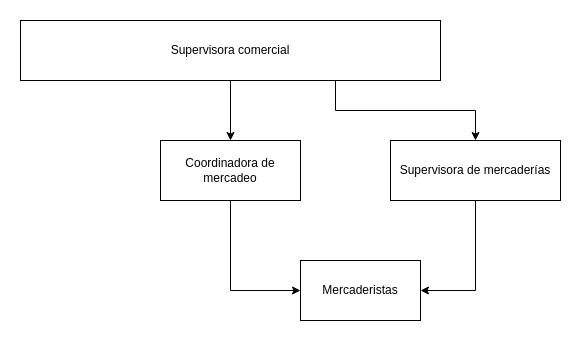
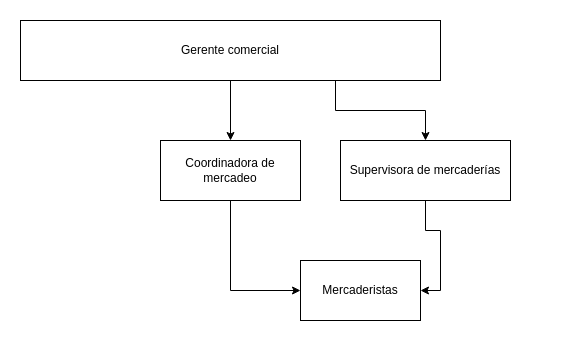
- <mxCell id="4" value="Supervisora comercial" style="rounded=0;whiteSpace=wrap;html=1;" vertex="1" parent="1"><mxGeometry x="20" y="20" width="420" height="60" as="geometry" /></mxCell>
+ <mxCell id="4" value="Gerente comercial" style="rounded=0;whiteSpace=wrap;html=1;" vertex="1" parent="1"><mxGeometry x="20" y="20" width="420" height="60" as="geometry" /></mxCell>
- <mxCell id="8" value="Supervisora de mercaderías" style="rounded=0;whiteSpace=wrap;html=1;" vertex="1" parent="1"><mxGeometry x="390" y="140" width="170" height="60" as="geometry" /></mxCell>
+ <mxCell id="8" value="Supervisora de mercaderías" style="rounded=0;whiteSpace=wrap;html=1;" vertex="1" parent="1"><mxGeometry x="340" y="140" width="170" height="60" as="geometry" /></mxCell>
